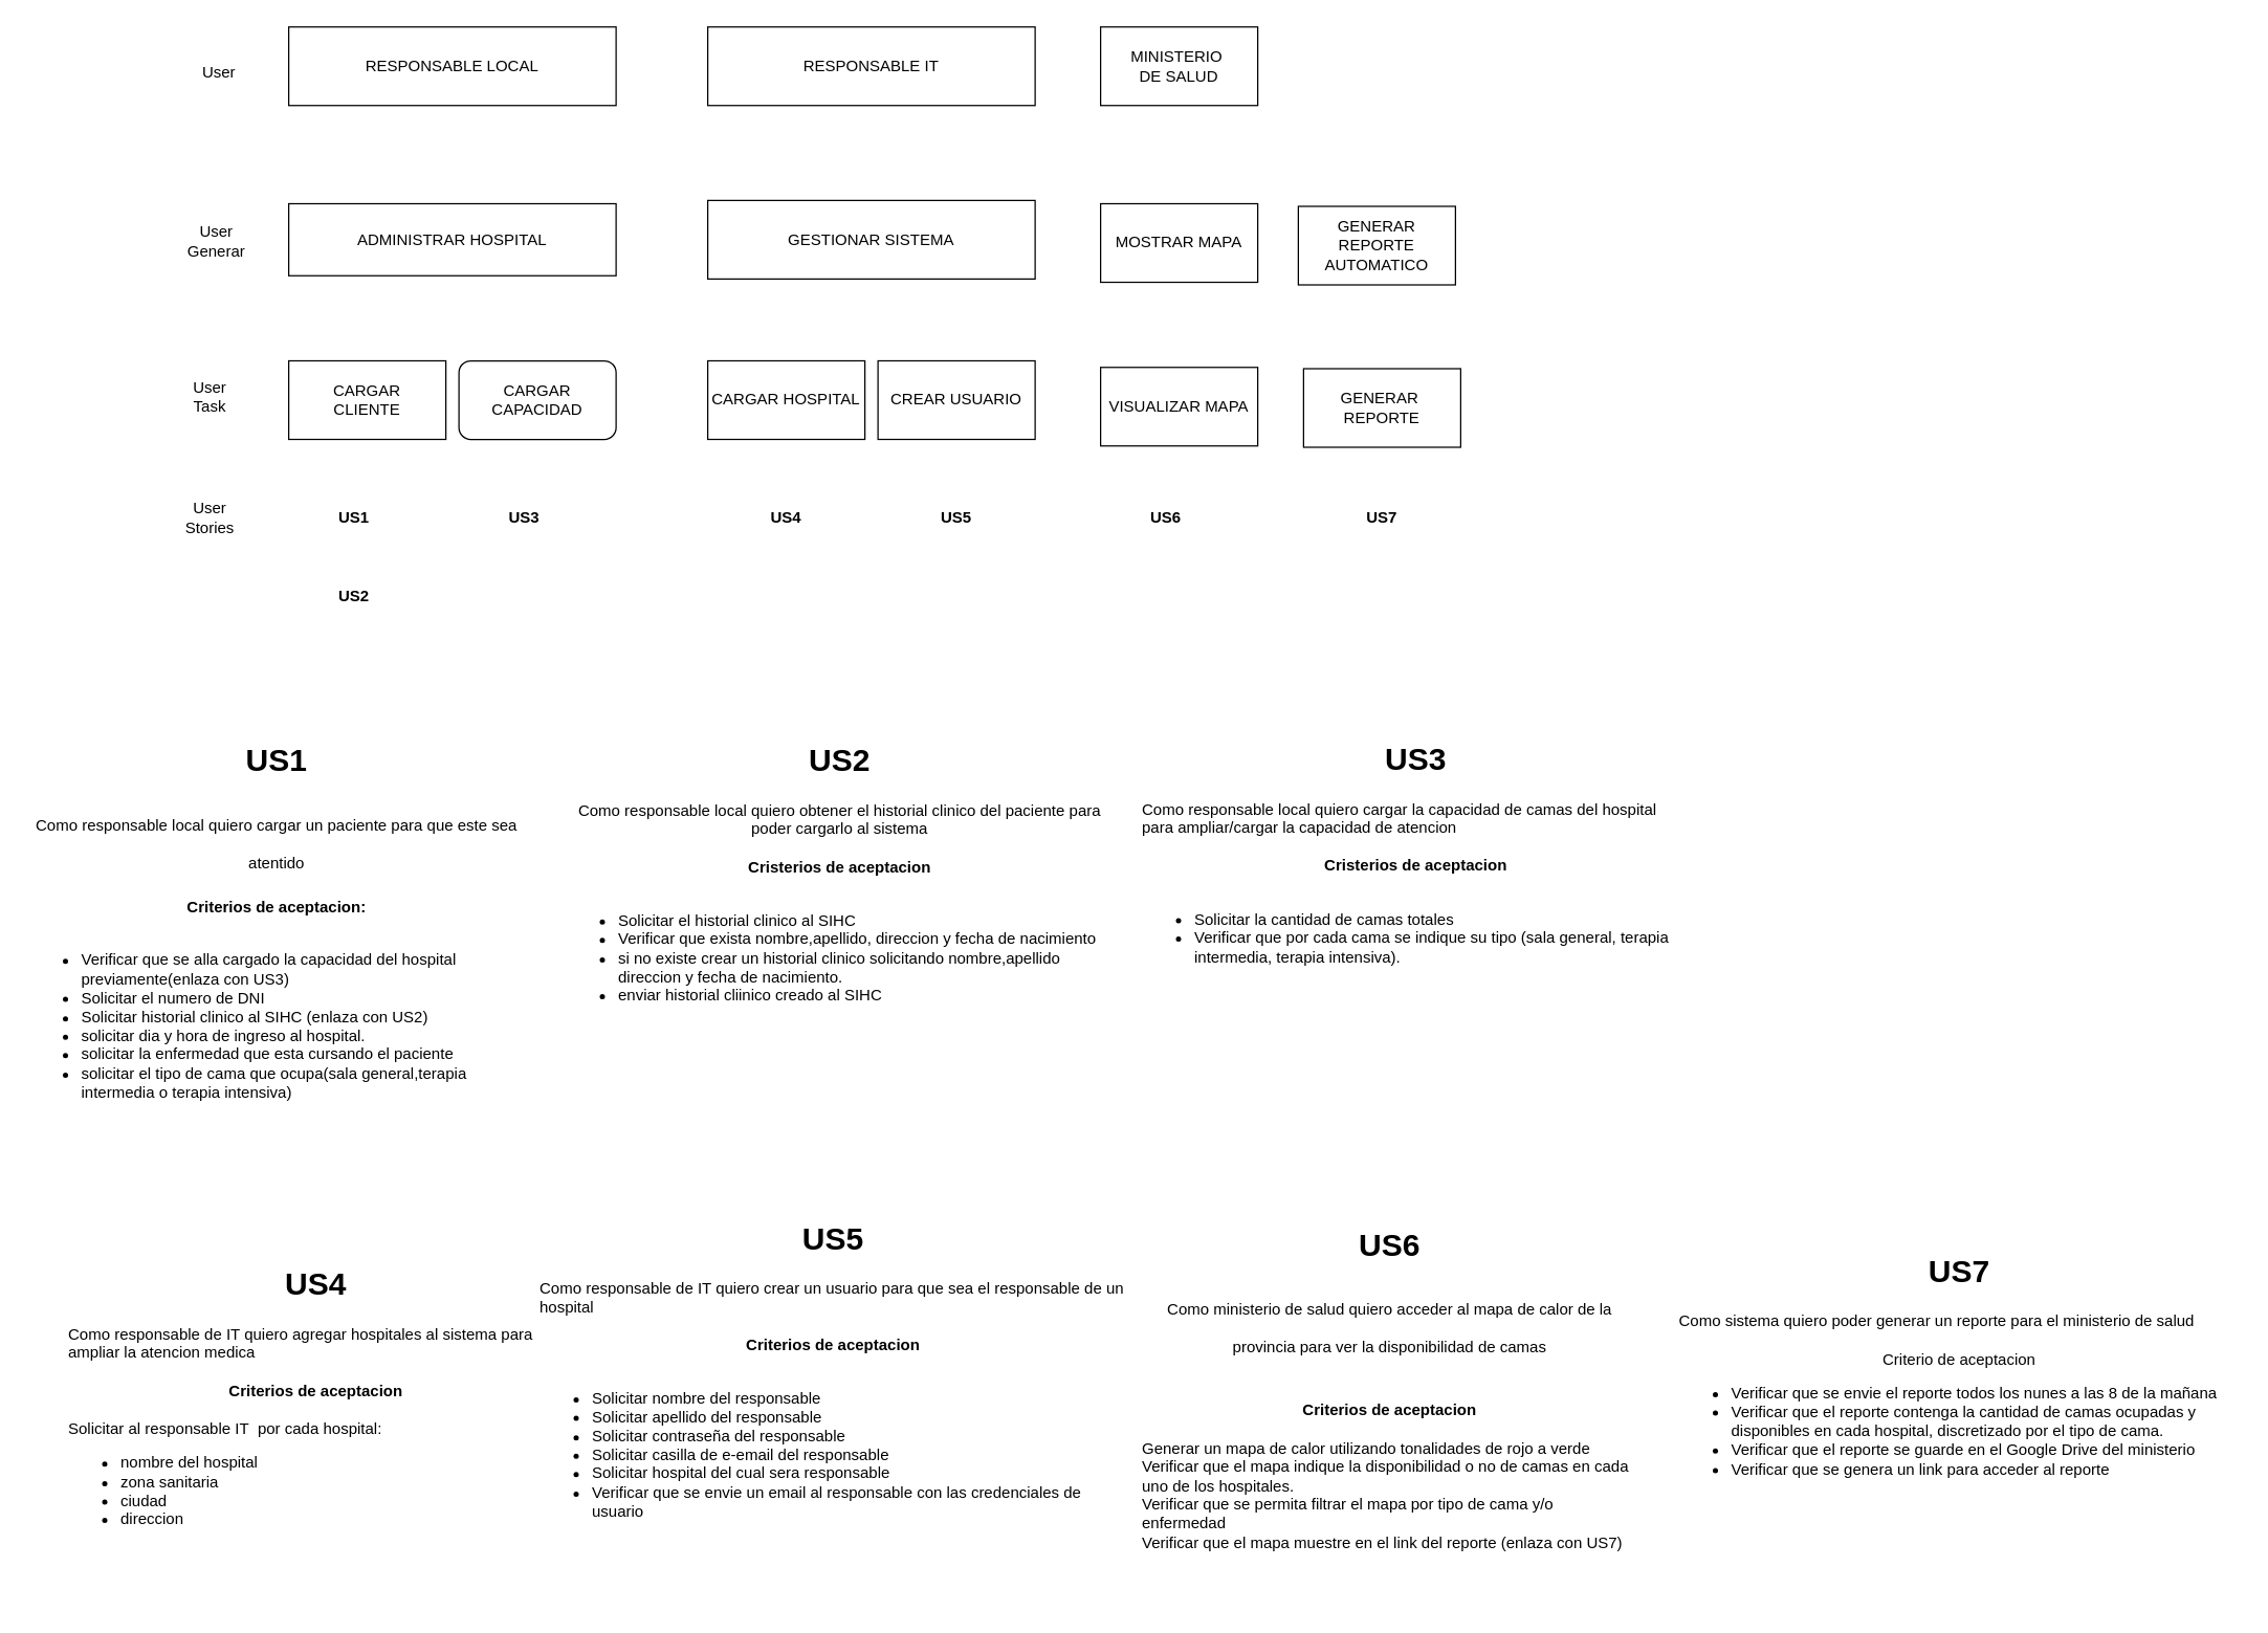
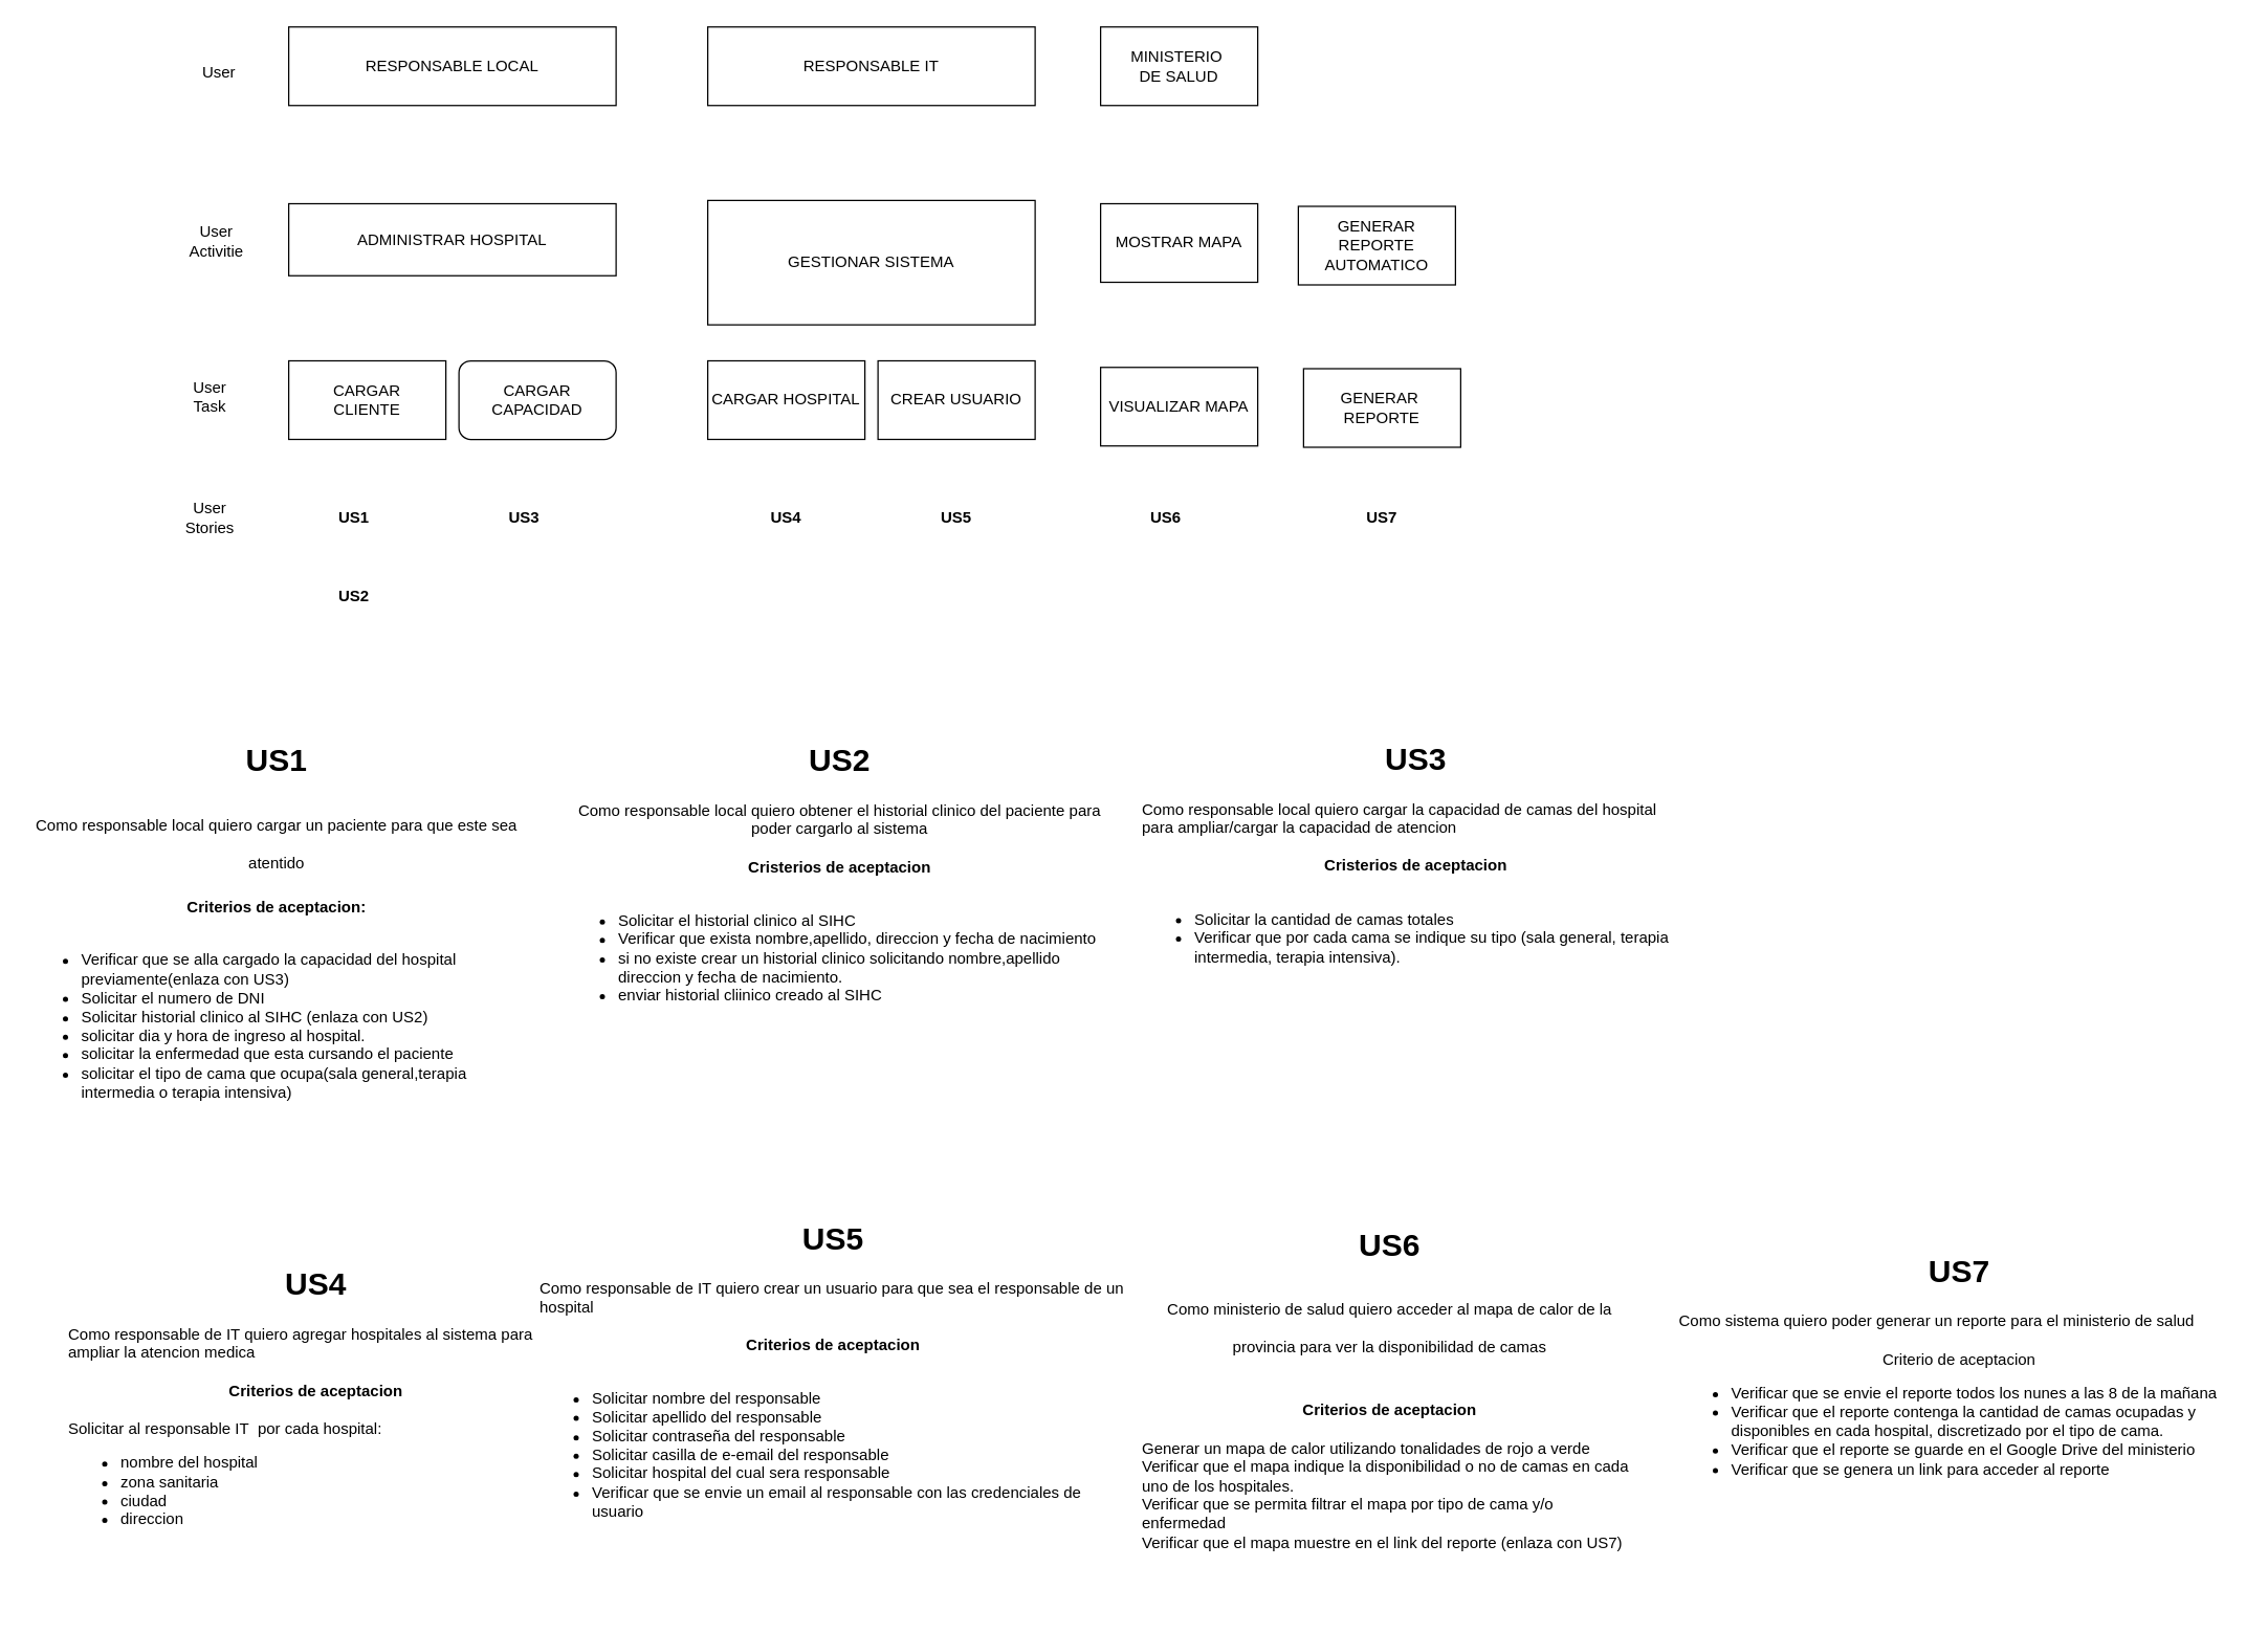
- <mxCell id="9" value="GESTIONAR SISTEMA" style="rounded=0;whiteSpace=wrap;html=1;" parent="1" vertex="1"><mxGeometry x="540" y="152.5" width="250" height="60" as="geometry" /></mxCell>
+ <mxCell id="9" value="GESTIONAR SISTEMA" style="rounded=0;whiteSpace=wrap;html=1;" parent="1" vertex="1"><mxGeometry x="540" y="152.5" width="250" height="95" as="geometry" /></mxCell>
- <mxCell id="3" value="User Generar" style="text;html=1;align=center;verticalAlign=middle;whiteSpace=wrap;rounded=0;" parent="1" vertex="1"><mxGeometry x="135" y="169" width="60" height="30" as="geometry" /></mxCell>
+ <mxCell id="3" value="User Activitie" style="text;html=1;align=center;verticalAlign=middle;whiteSpace=wrap;rounded=0;" parent="1" vertex="1"><mxGeometry x="135" y="169" width="60" height="30" as="geometry" /></mxCell>
